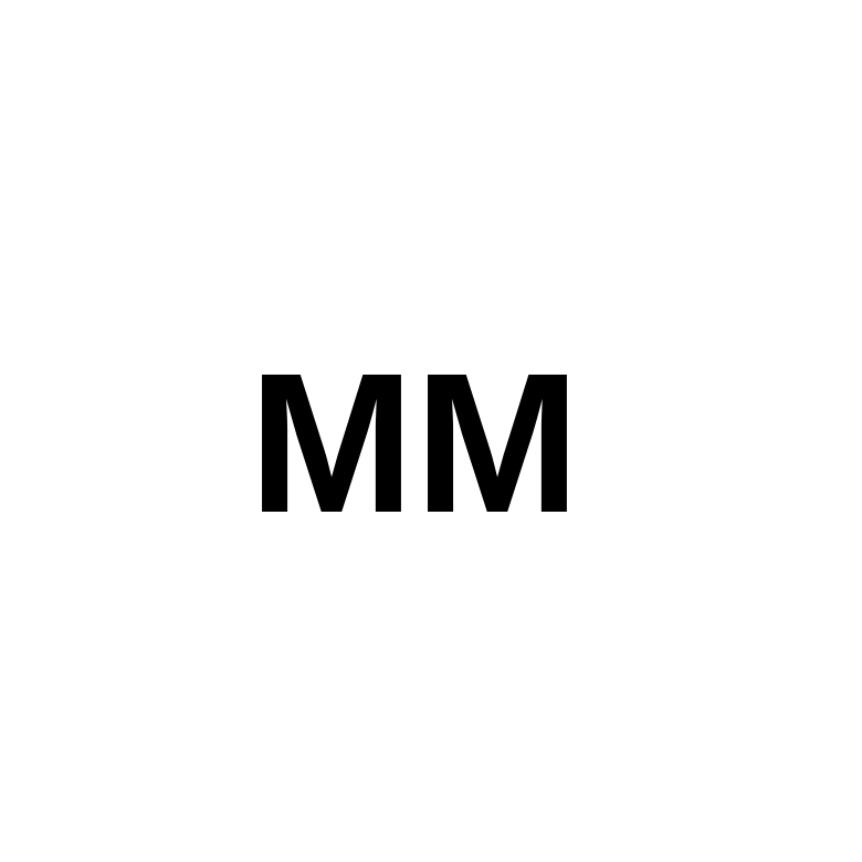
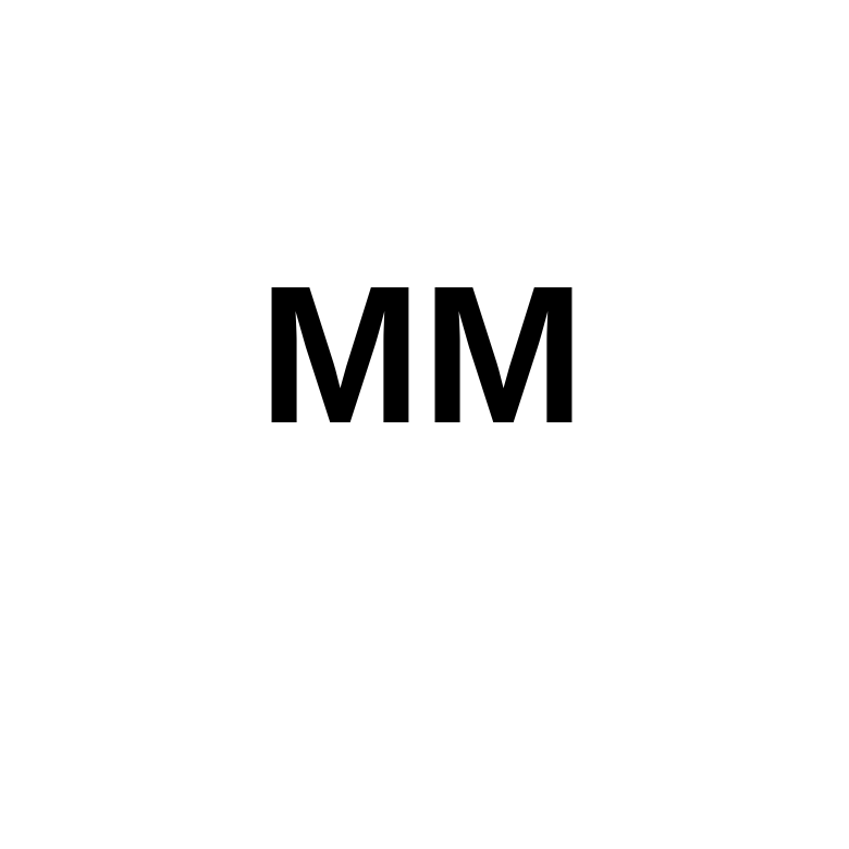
- <mxCell id="3" value="&lt;h1&gt;&lt;font style=&quot;font-size: 72px; color: rgb(0, 0, 0);&quot; face=&quot;Helvetica&quot;&gt;MM&lt;/font&gt;&lt;/h1&gt;" style="text;html=1;align=center;verticalAlign=middle;whiteSpace=wrap;rounded=0;strokeColor=none;" vertex="1" parent="1"><mxGeometry x="25" y="90" width="250" height="140" as="geometry" /></mxCell>
+ <mxCell id="3" value="&lt;h1&gt;&lt;font style=&quot;font-size: 72px; color: rgb(0, 0, 0);&quot; face=&quot;Helvetica&quot;&gt;MM&lt;/font&gt;&lt;/h1&gt;" style="text;html=1;align=center;verticalAlign=middle;whiteSpace=wrap;rounded=0;strokeColor=none;" vertex="1" parent="1"><mxGeometry x="30" y="60" width="250" height="140" as="geometry" /></mxCell>
